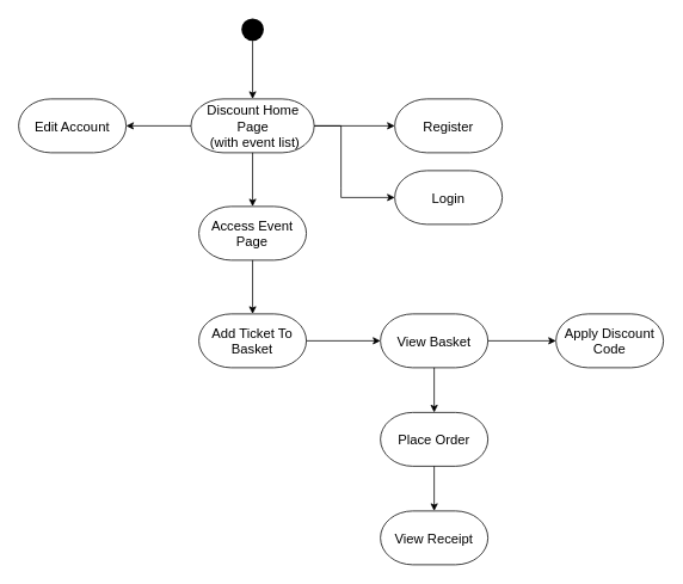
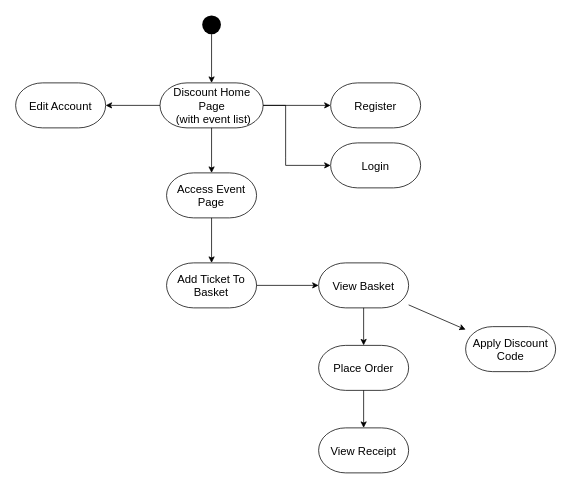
- <mxCell id="21" value="&lt;span style=&quot;font-size: 15px;&quot;&gt;Apply Discount Code&lt;/span&gt;" style="rounded=1;whiteSpace=wrap;html=1;arcSize=60;imageHeight=24;" vertex="1" parent="1"><mxGeometry x="620" y="350" width="120" height="60" as="geometry" /></mxCell>
+ <mxCell id="21" value="&lt;span style=&quot;font-size: 15px;&quot;&gt;Apply Discount Code&lt;/span&gt;" style="rounded=1;whiteSpace=wrap;html=1;arcSize=60;imageHeight=24;" vertex="1" parent="1"><mxGeometry x="620" y="435" width="120" height="60" as="geometry" /></mxCell>
